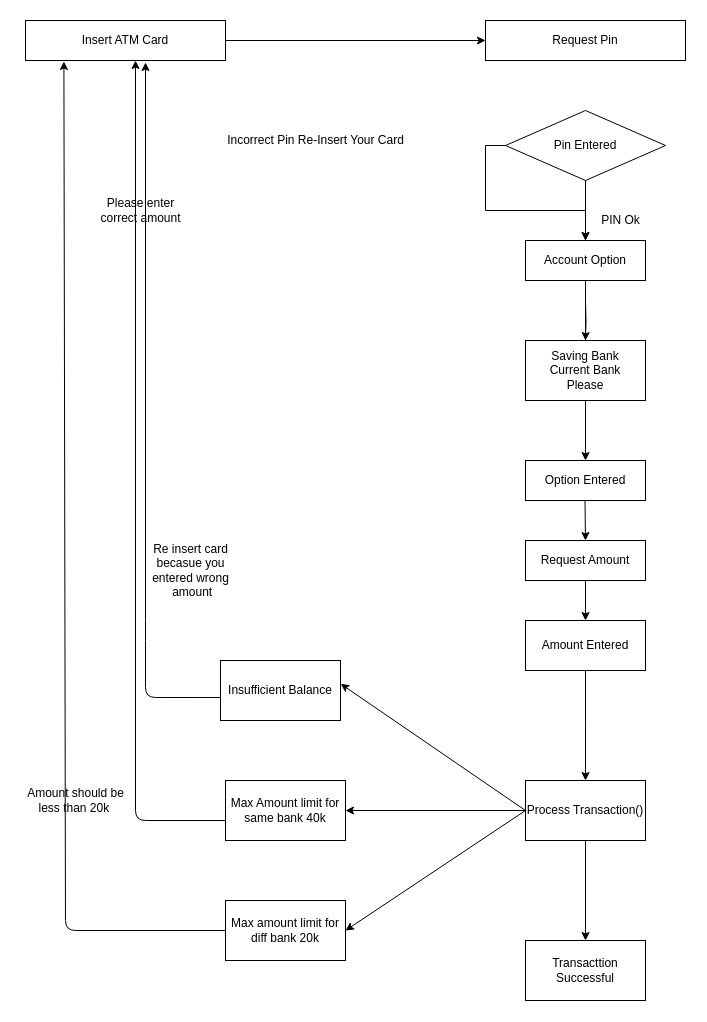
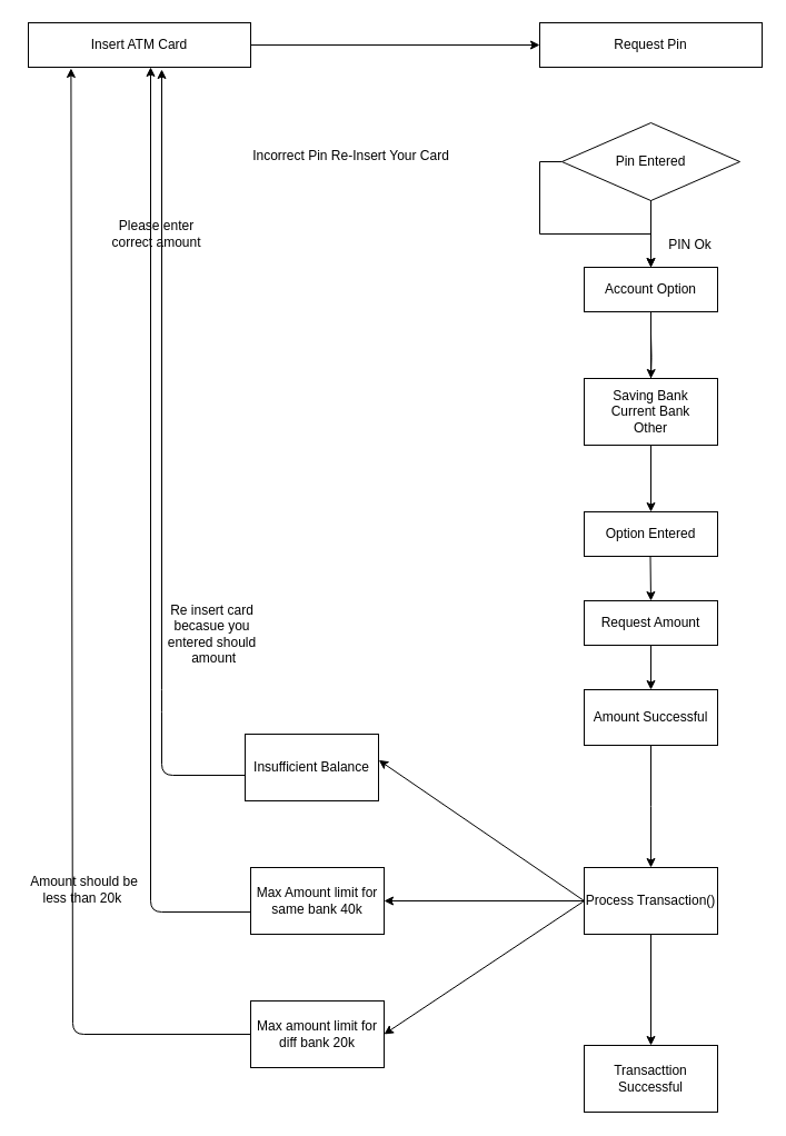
- <mxCell id="14" value="Saving Bank&lt;br&gt;Current Bank&lt;br&gt;Please" style="rounded=0;whiteSpace=wrap;html=1;" vertex="1" parent="1"><mxGeometry x="525" y="340" width="120" height="60" as="geometry" /></mxCell>
+ <mxCell id="14" value="Saving Bank&lt;br&gt;Current Bank&lt;br&gt;Other" style="rounded=0;whiteSpace=wrap;html=1;" vertex="1" parent="1"><mxGeometry x="525" y="340" width="120" height="60" as="geometry" /></mxCell>
- <mxCell id="36" value="Re insert card &lt;br&gt;becasue you&lt;br&gt;entered wrong&lt;br&gt;&amp;nbsp;amount&lt;br&gt;" style="text;html=1;align=center;verticalAlign=middle;resizable=0;points=[];autosize=1;" vertex="1" parent="1"><mxGeometry x="145" y="540" width="90" height="60" as="geometry" /></mxCell>
+ <mxCell id="36" value="Re insert card &lt;br&gt;becasue you&lt;br&gt;entered should&lt;br&gt;&amp;nbsp;amount&lt;br&gt;" style="text;html=1;align=center;verticalAlign=middle;resizable=0;points=[];autosize=1;" vertex="1" parent="1"><mxGeometry x="145" y="540" width="90" height="60" as="geometry" /></mxCell>
- <mxCell id="21" value="Amount Entered" style="rounded=0;whiteSpace=wrap;html=1;" vertex="1" parent="1"><mxGeometry x="525" y="620" width="120" height="50" as="geometry" /></mxCell>
+ <mxCell id="21" value="Amount Successful" style="rounded=0;whiteSpace=wrap;html=1;" vertex="1" parent="1"><mxGeometry x="525" y="620" width="120" height="50" as="geometry" /></mxCell>
